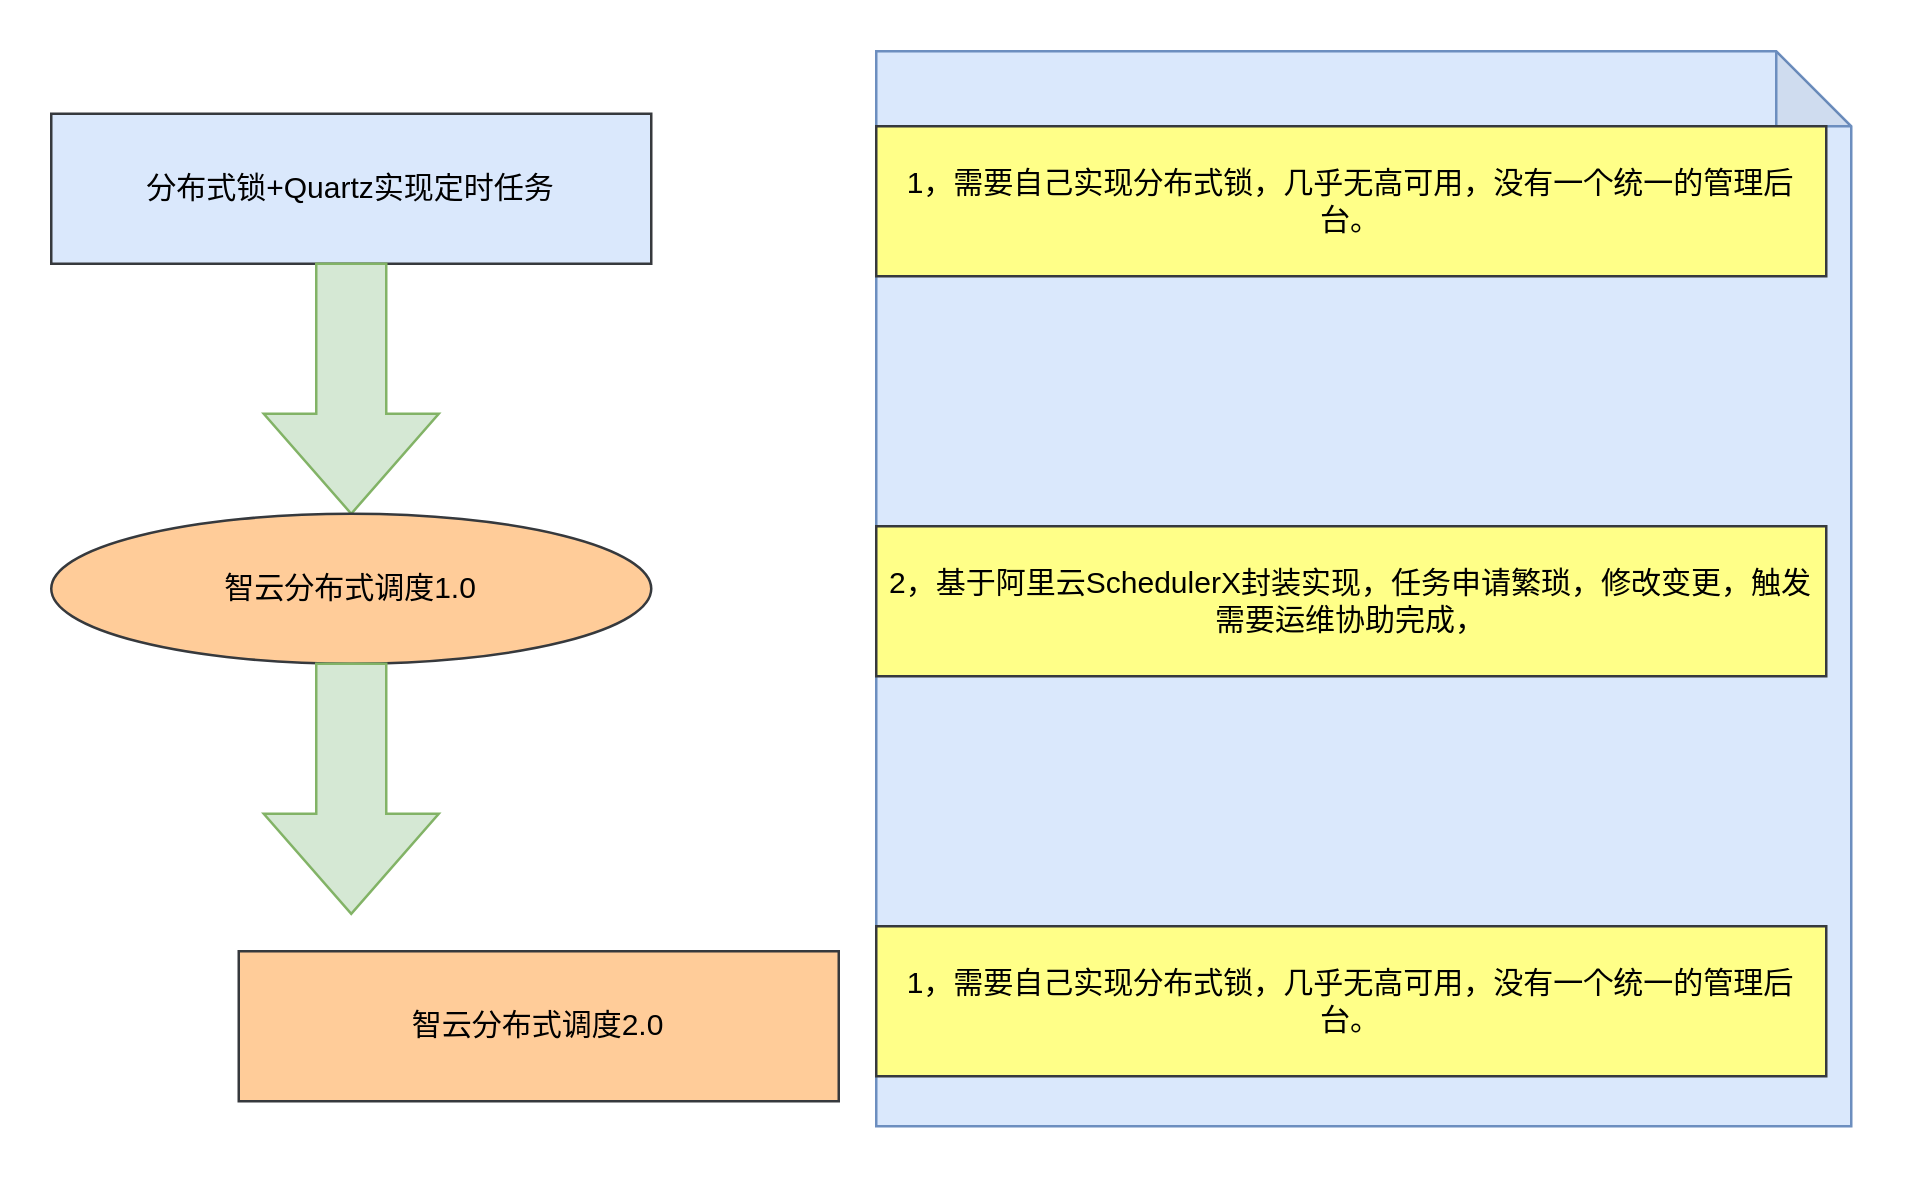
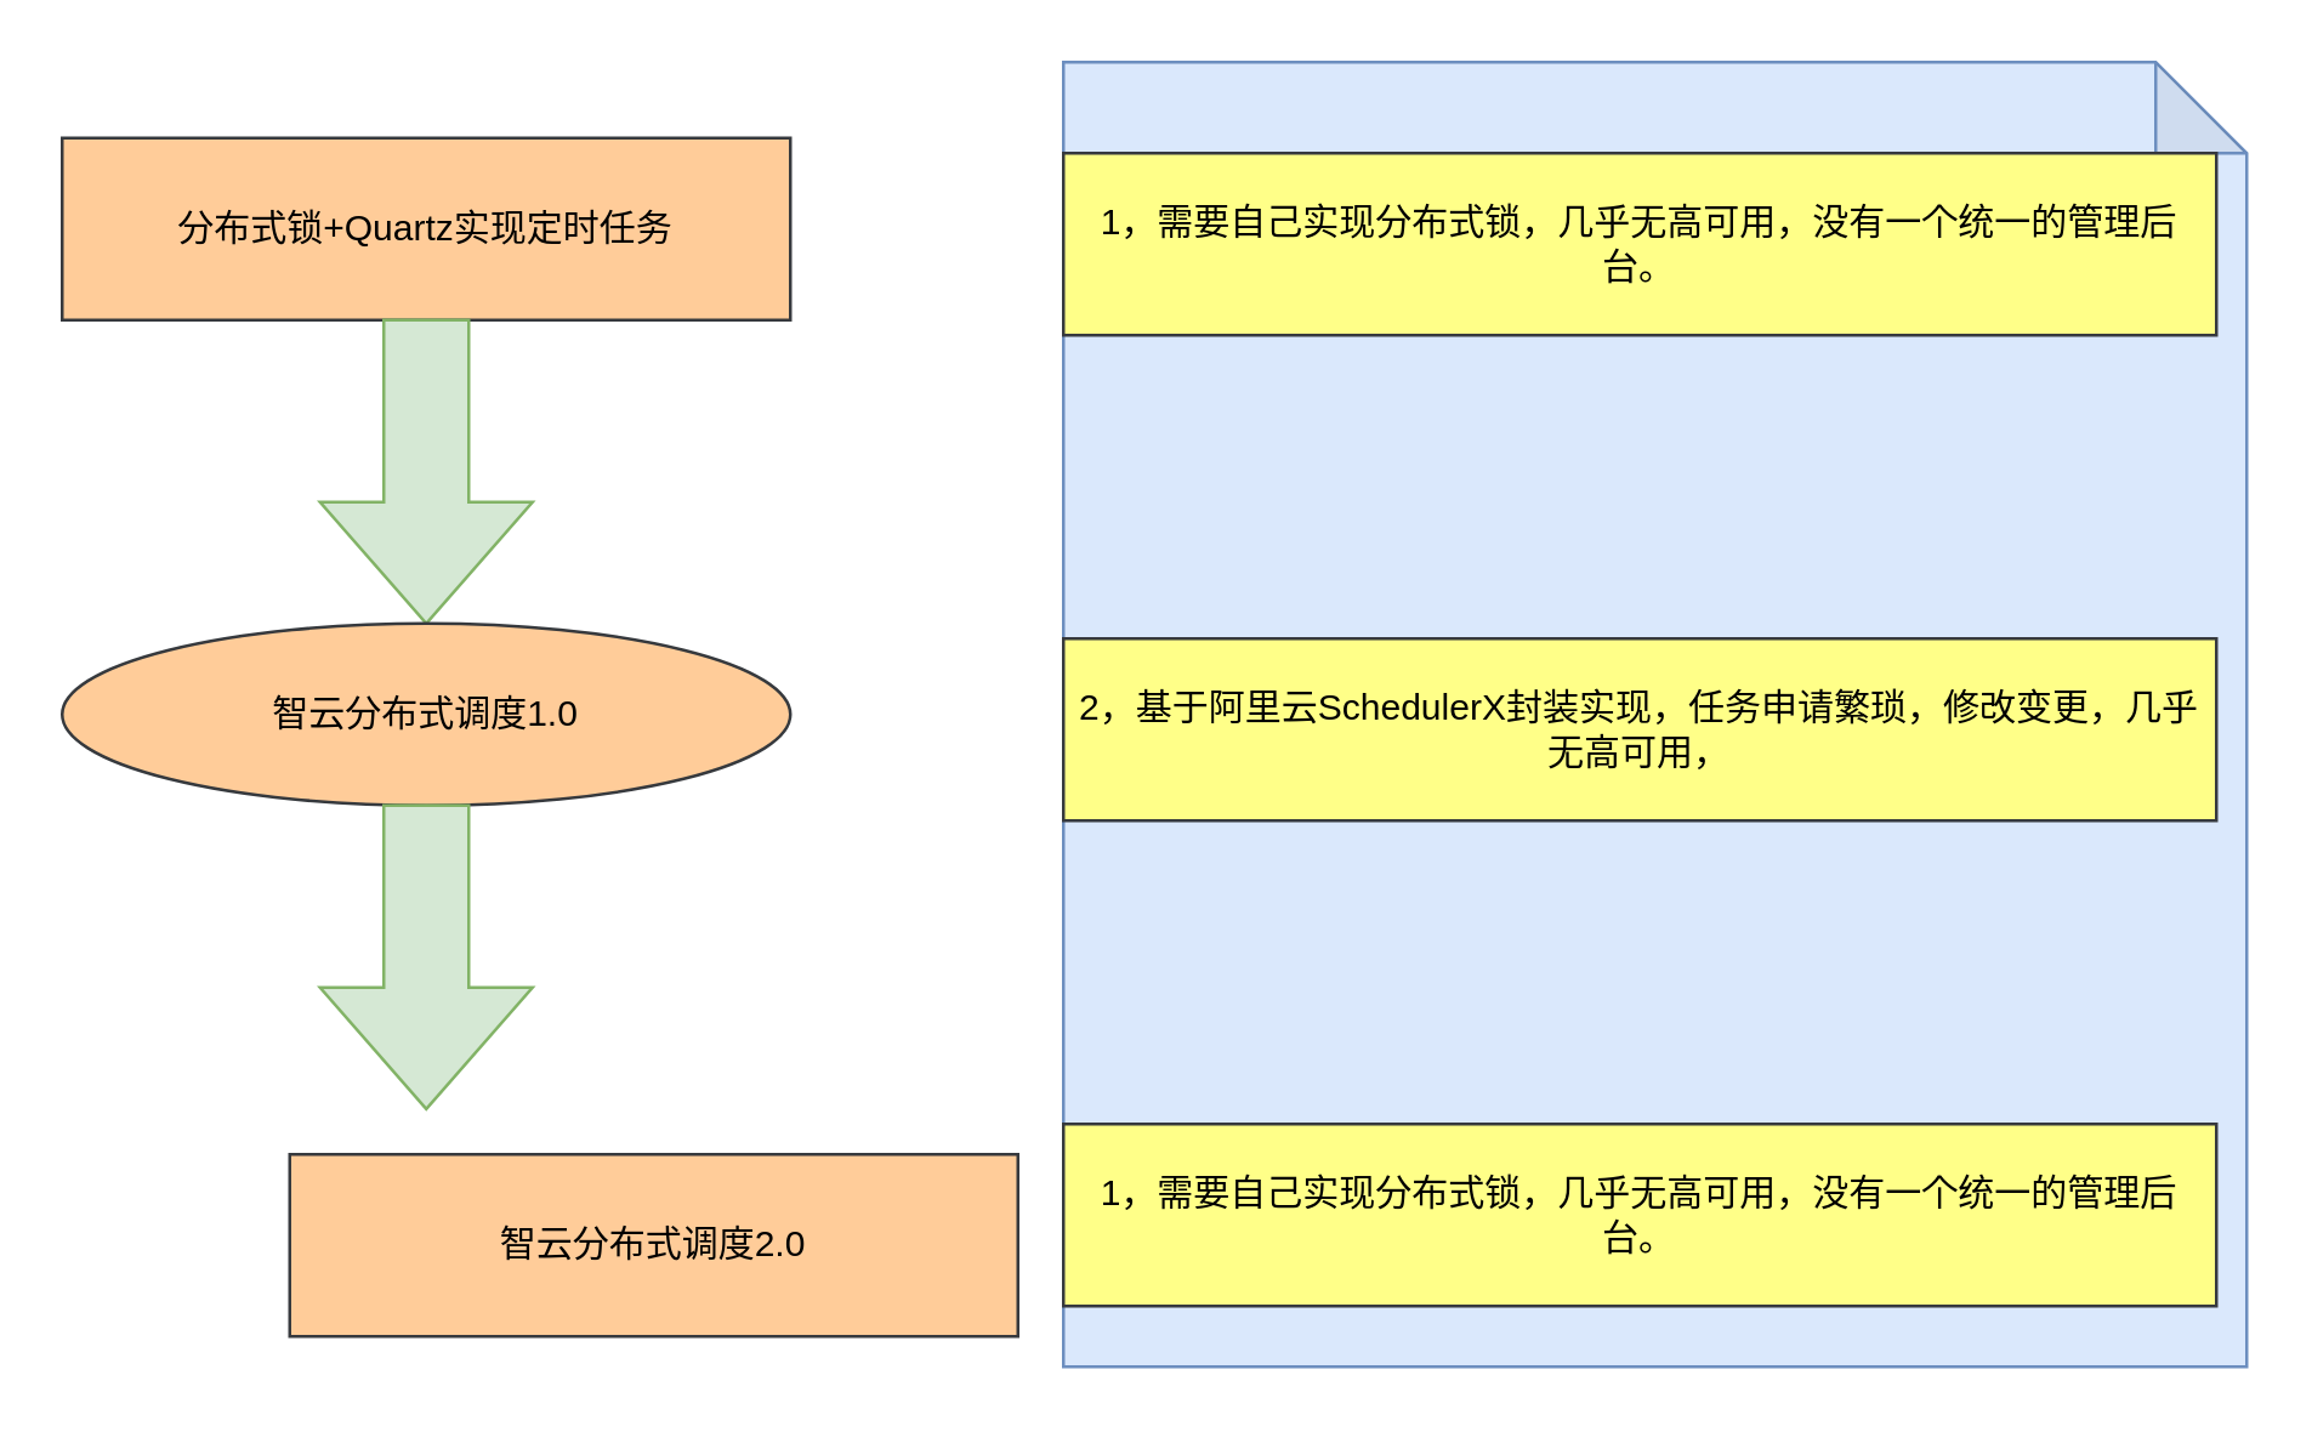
- <mxCell id="2" value="分布式锁+Quartz实现定时任务" style="rounded=0;whiteSpace=wrap;html=1;strokeColor=#36393d;fillColor=#dae8fc;" vertex="1" parent="1"><mxGeometry x="20" y="45" width="240" height="60" as="geometry" /></mxCell>
+ <mxCell id="2" value="分布式锁+Quartz实现定时任务" style="rounded=0;whiteSpace=wrap;html=1;strokeColor=#36393d;fillColor=#ffcc99;" vertex="1" parent="1"><mxGeometry x="20" y="45" width="240" height="60" as="geometry" /></mxCell>
- <mxCell id="9" value="&lt;span style=&quot;text-align: left&quot;&gt;2，基于阿里云SchedulerX封装实现，任务申请繁琐，修改变更，触发需要运维协助完成，&lt;/span&gt;" style="rounded=0;whiteSpace=wrap;html=1;strokeColor=#36393d;fillColor=#ffff88;" vertex="1" parent="1"><mxGeometry x="350" y="210" width="380" height="60" as="geometry" /></mxCell>
+ <mxCell id="9" value="&lt;span style=&quot;text-align: left&quot;&gt;2，基于阿里云SchedulerX封装实现，任务申请繁琐，修改变更，几乎无高可用，&lt;/span&gt;" style="rounded=0;whiteSpace=wrap;html=1;strokeColor=#36393d;fillColor=#ffff88;" vertex="1" parent="1"><mxGeometry x="350" y="210" width="380" height="60" as="geometry" /></mxCell>
